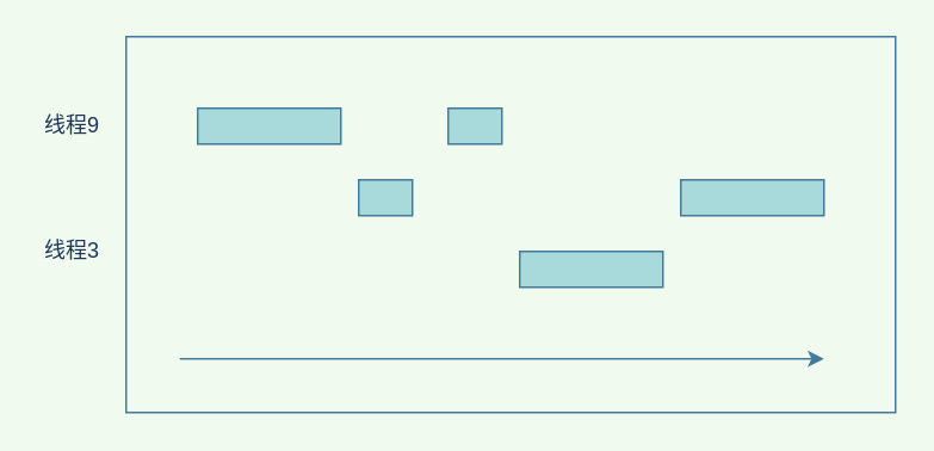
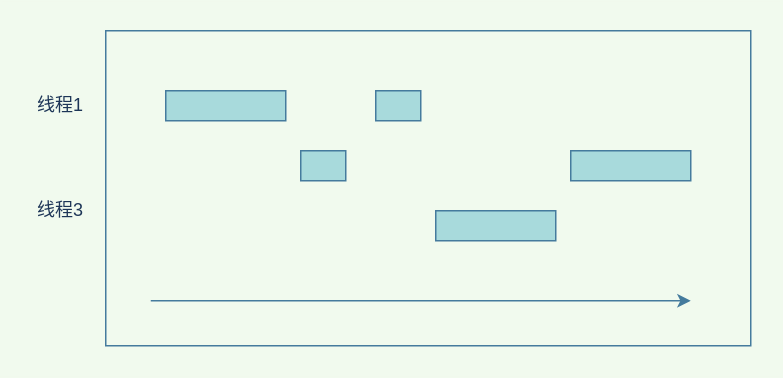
- <mxCell id="8" value="线程9" style="text;html=1;strokeColor=none;fillColor=none;align=center;verticalAlign=middle;whiteSpace=wrap;rounded=0;fontColor=#1D3557;" parent="1" vertex="1"><mxGeometry x="20" y="60" width="40" height="20" as="geometry" /></mxCell>
+ <mxCell id="8" value="线程1" style="text;html=1;strokeColor=none;fillColor=none;align=center;verticalAlign=middle;whiteSpace=wrap;rounded=0;fontColor=#1D3557;" parent="1" vertex="1"><mxGeometry x="20" y="60" width="40" height="20" as="geometry" /></mxCell>
